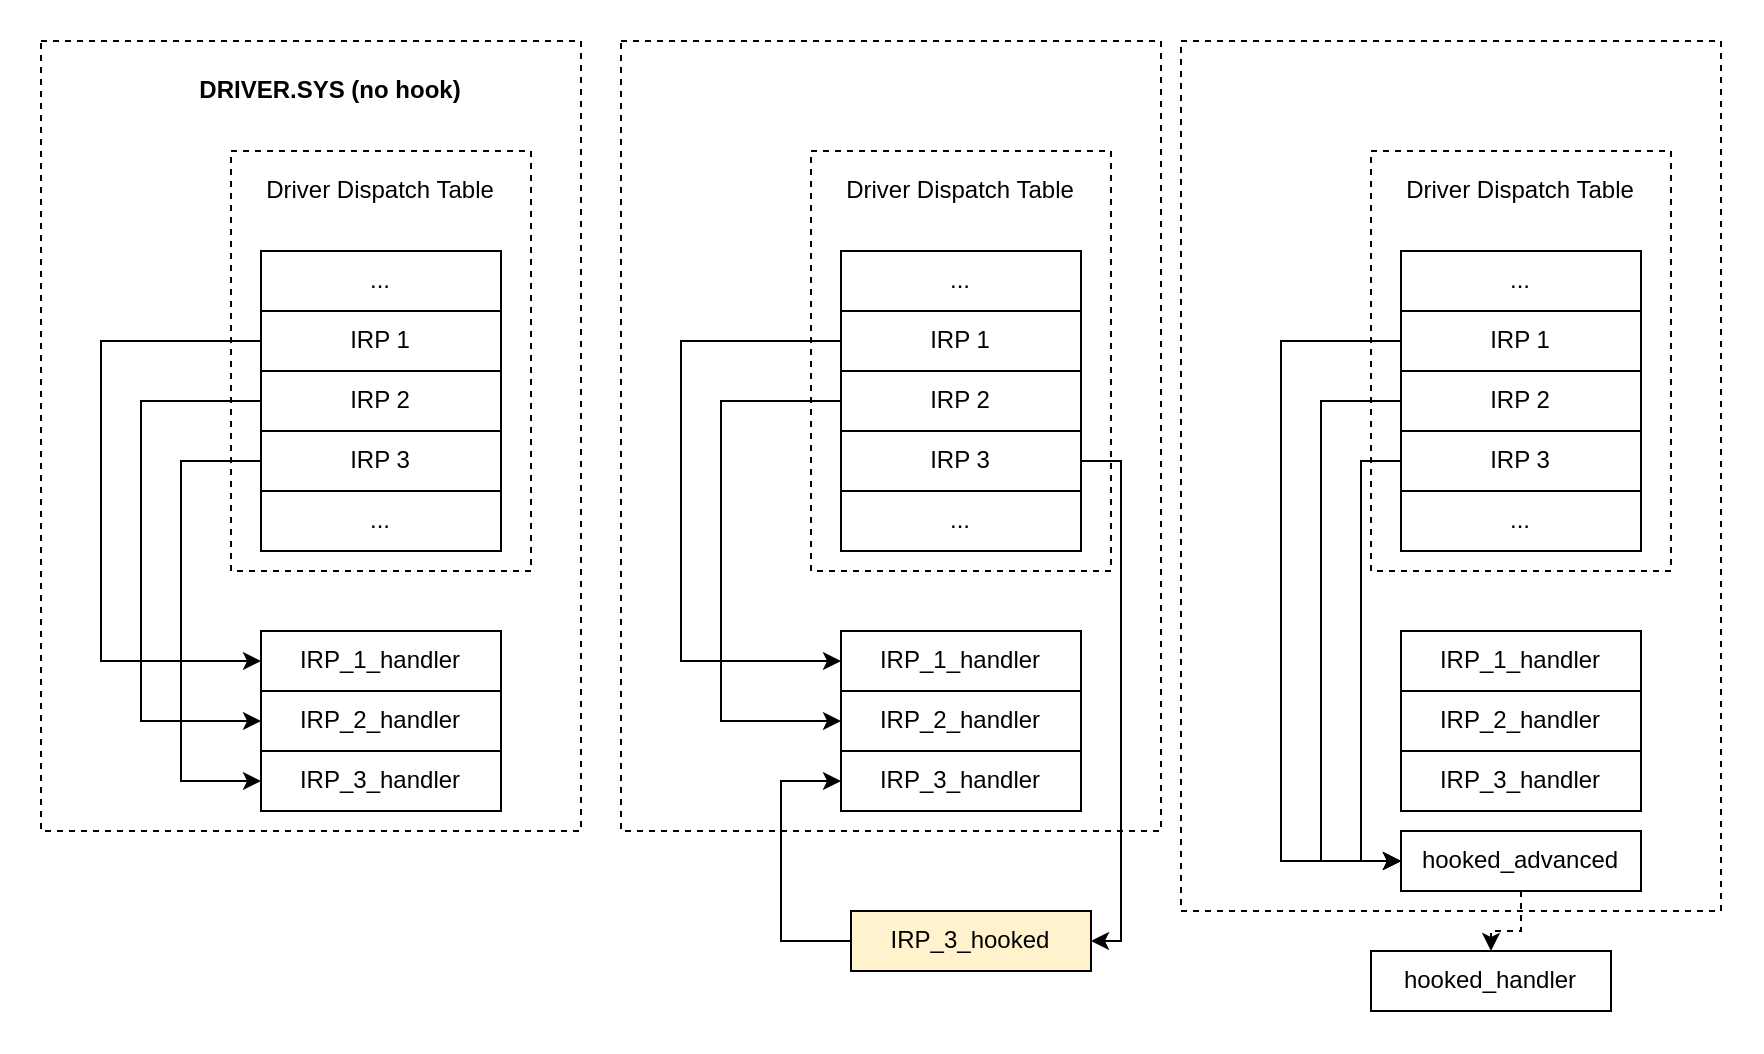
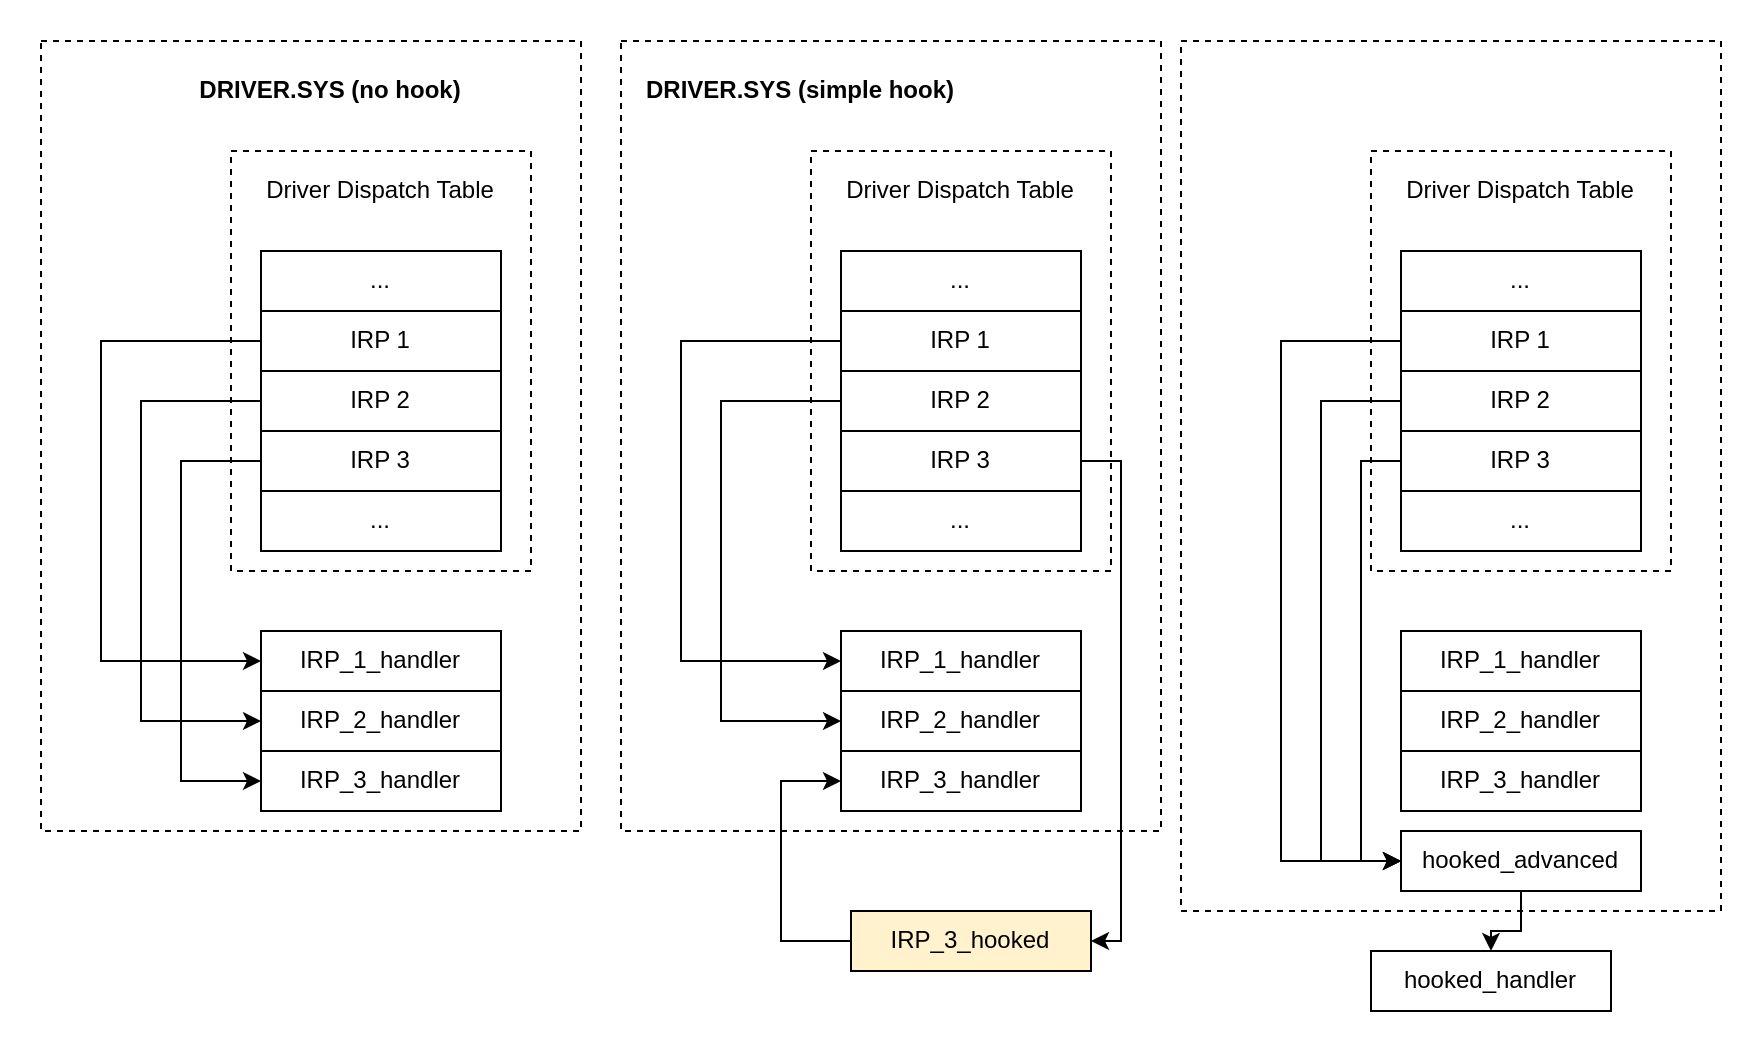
+ <mxCell id="29" value="&lt;b&gt;DRIVER.SYS (simple hook)&lt;/b&gt;" style="text;html=1;strokeColor=none;fillColor=none;align=center;verticalAlign=middle;whiteSpace=wrap;rounded=0;dashed=1;" vertex="1" parent="1"><mxGeometry x="320" y="35" width="160" height="20" as="geometry" /></mxCell>
- <mxCell id="46" style="edgeStyle=orthogonalEdgeStyle;rounded=0;orthogonalLoop=1;jettySize=auto;html=1;entryX=0.5;entryY=0;entryDx=0;entryDy=0;dashed=1;" edge="1" parent="1" source="47" target="48"><mxGeometry relative="1" as="geometry" /></mxCell>
+ <mxCell id="46" style="edgeStyle=orthogonalEdgeStyle;rounded=0;orthogonalLoop=1;jettySize=auto;html=1;entryX=0.5;entryY=0;entryDx=0;entryDy=0;" edge="1" parent="1" source="47" target="48"><mxGeometry relative="1" as="geometry" /></mxCell>
